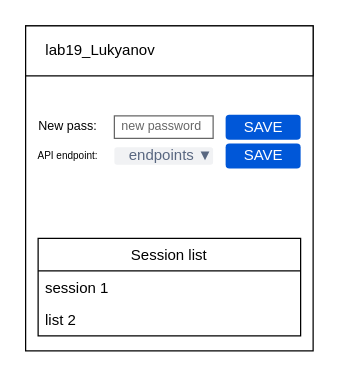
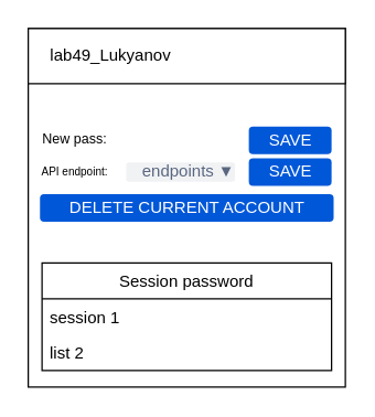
- <mxCell id="4" value="lab19_Lukyanov" style="text;html=1;strokeColor=none;fillColor=none;align=center;verticalAlign=middle;whiteSpace=wrap;rounded=0;" parent="1" vertex="1"><mxGeometry x="60" y="30" width="40" height="20" as="geometry" /></mxCell>
+ <mxCell id="4" value="lab49_Lukyanov" style="text;html=1;strokeColor=none;fillColor=none;align=center;verticalAlign=middle;whiteSpace=wrap;rounded=0;" parent="1" vertex="1"><mxGeometry x="60" y="30" width="40" height="20" as="geometry" /></mxCell>
- <mxCell id="6" value="new password" style="strokeWidth=1;shadow=0;dashed=0;align=center;html=1;shape=mxgraph.mockup.text.textBox;fontColor=#666666;align=left;fontSize=10;spacingLeft=4;spacingTop=-3;strokeColor=#666666;mainText=;verticalAlign=middle;" parent="1" vertex="1"><mxGeometry x="91" y="92" width="79" height="18" as="geometry" /></mxCell>
+ <mxCell id="12" value="DELETE CURRENT ACCOUNT" style="rounded=1;fillColor=#0057D8;align=center;strokeColor=none;html=1;fontColor=#ffffff;fontSize=12" vertex="1" parent="1"><mxGeometry x="28.5" y="140" width="213" height="20" as="geometry" /></mxCell>
- <mxCell id="13" value="Session list" style="swimlane;fontStyle=0;childLayout=stackLayout;horizontal=1;startSize=26;fillColor=none;horizontalStack=0;resizeParent=1;resizeParentMax=0;resizeLast=0;collapsible=1;marginBottom=0;" vertex="1" parent="1"><mxGeometry x="30" y="190" width="210" height="78" as="geometry" /></mxCell>
+ <mxCell id="13" value="Session password" style="swimlane;fontStyle=0;childLayout=stackLayout;horizontal=1;startSize=26;fillColor=none;horizontalStack=0;resizeParent=1;resizeParentMax=0;resizeLast=0;collapsible=1;marginBottom=0;" vertex="1" parent="1"><mxGeometry x="30" y="190" width="210" height="78" as="geometry" /></mxCell>
